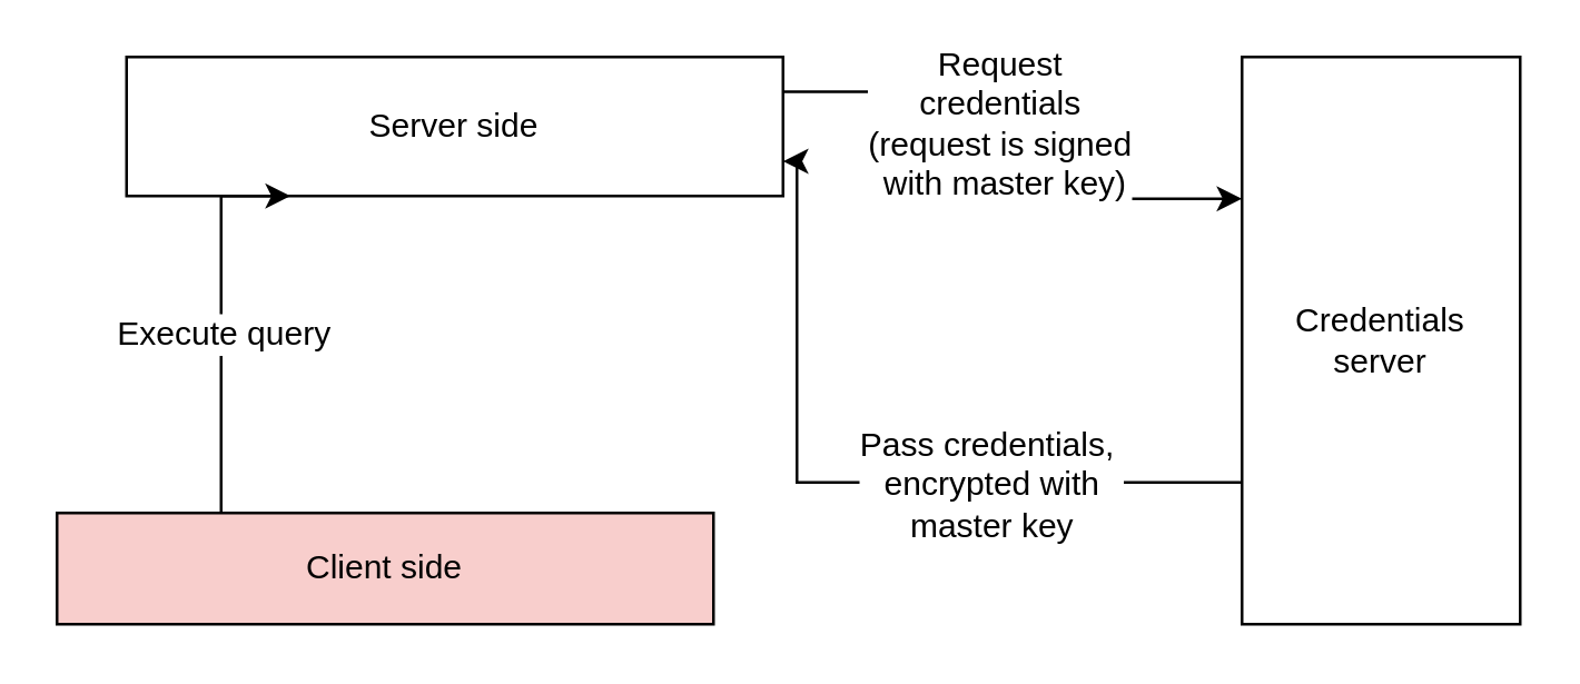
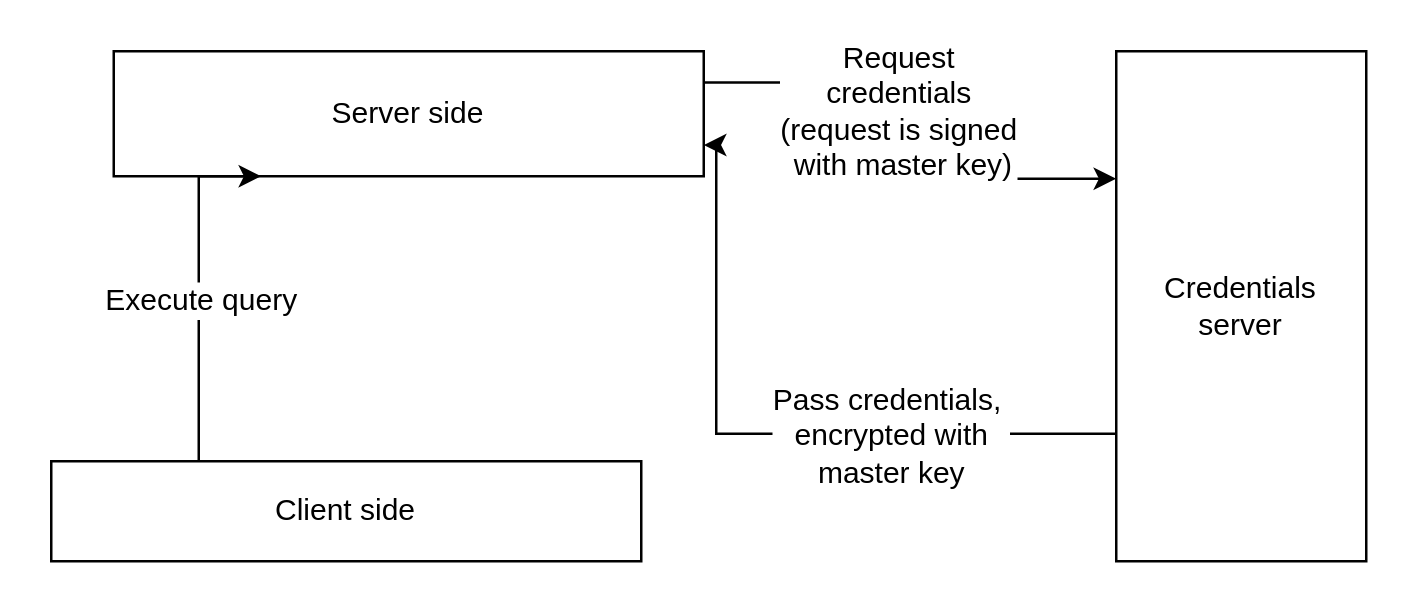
- <mxCell id="7" value="Client side" style="rounded=0;whiteSpace=wrap;html=1;fillColor=#f8cecc;" vertex="1" parent="1"><mxGeometry x="20" y="184" width="236" height="40" as="geometry" /></mxCell>
+ <mxCell id="7" value="Client side" style="rounded=0;whiteSpace=wrap;html=1;" vertex="1" parent="1"><mxGeometry x="20" y="184" width="236" height="40" as="geometry" /></mxCell>
